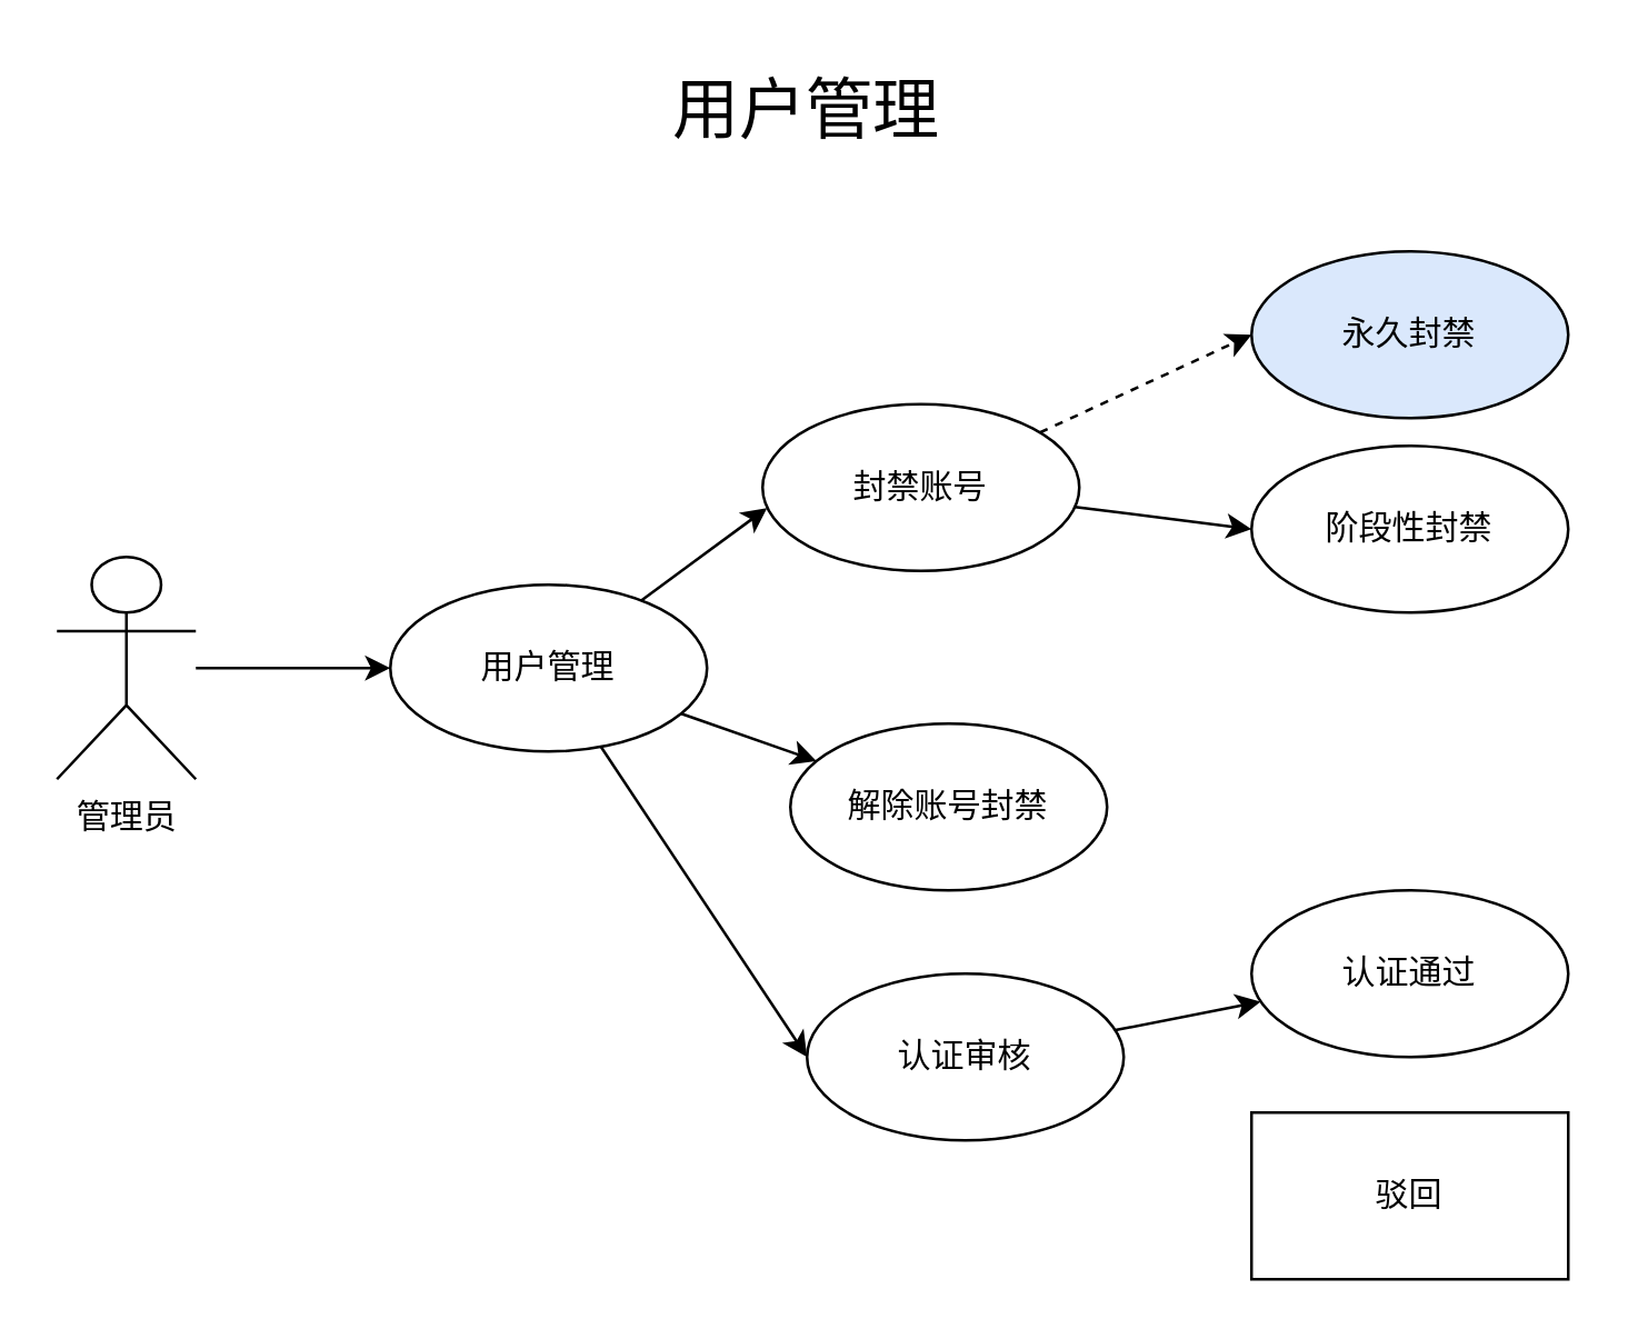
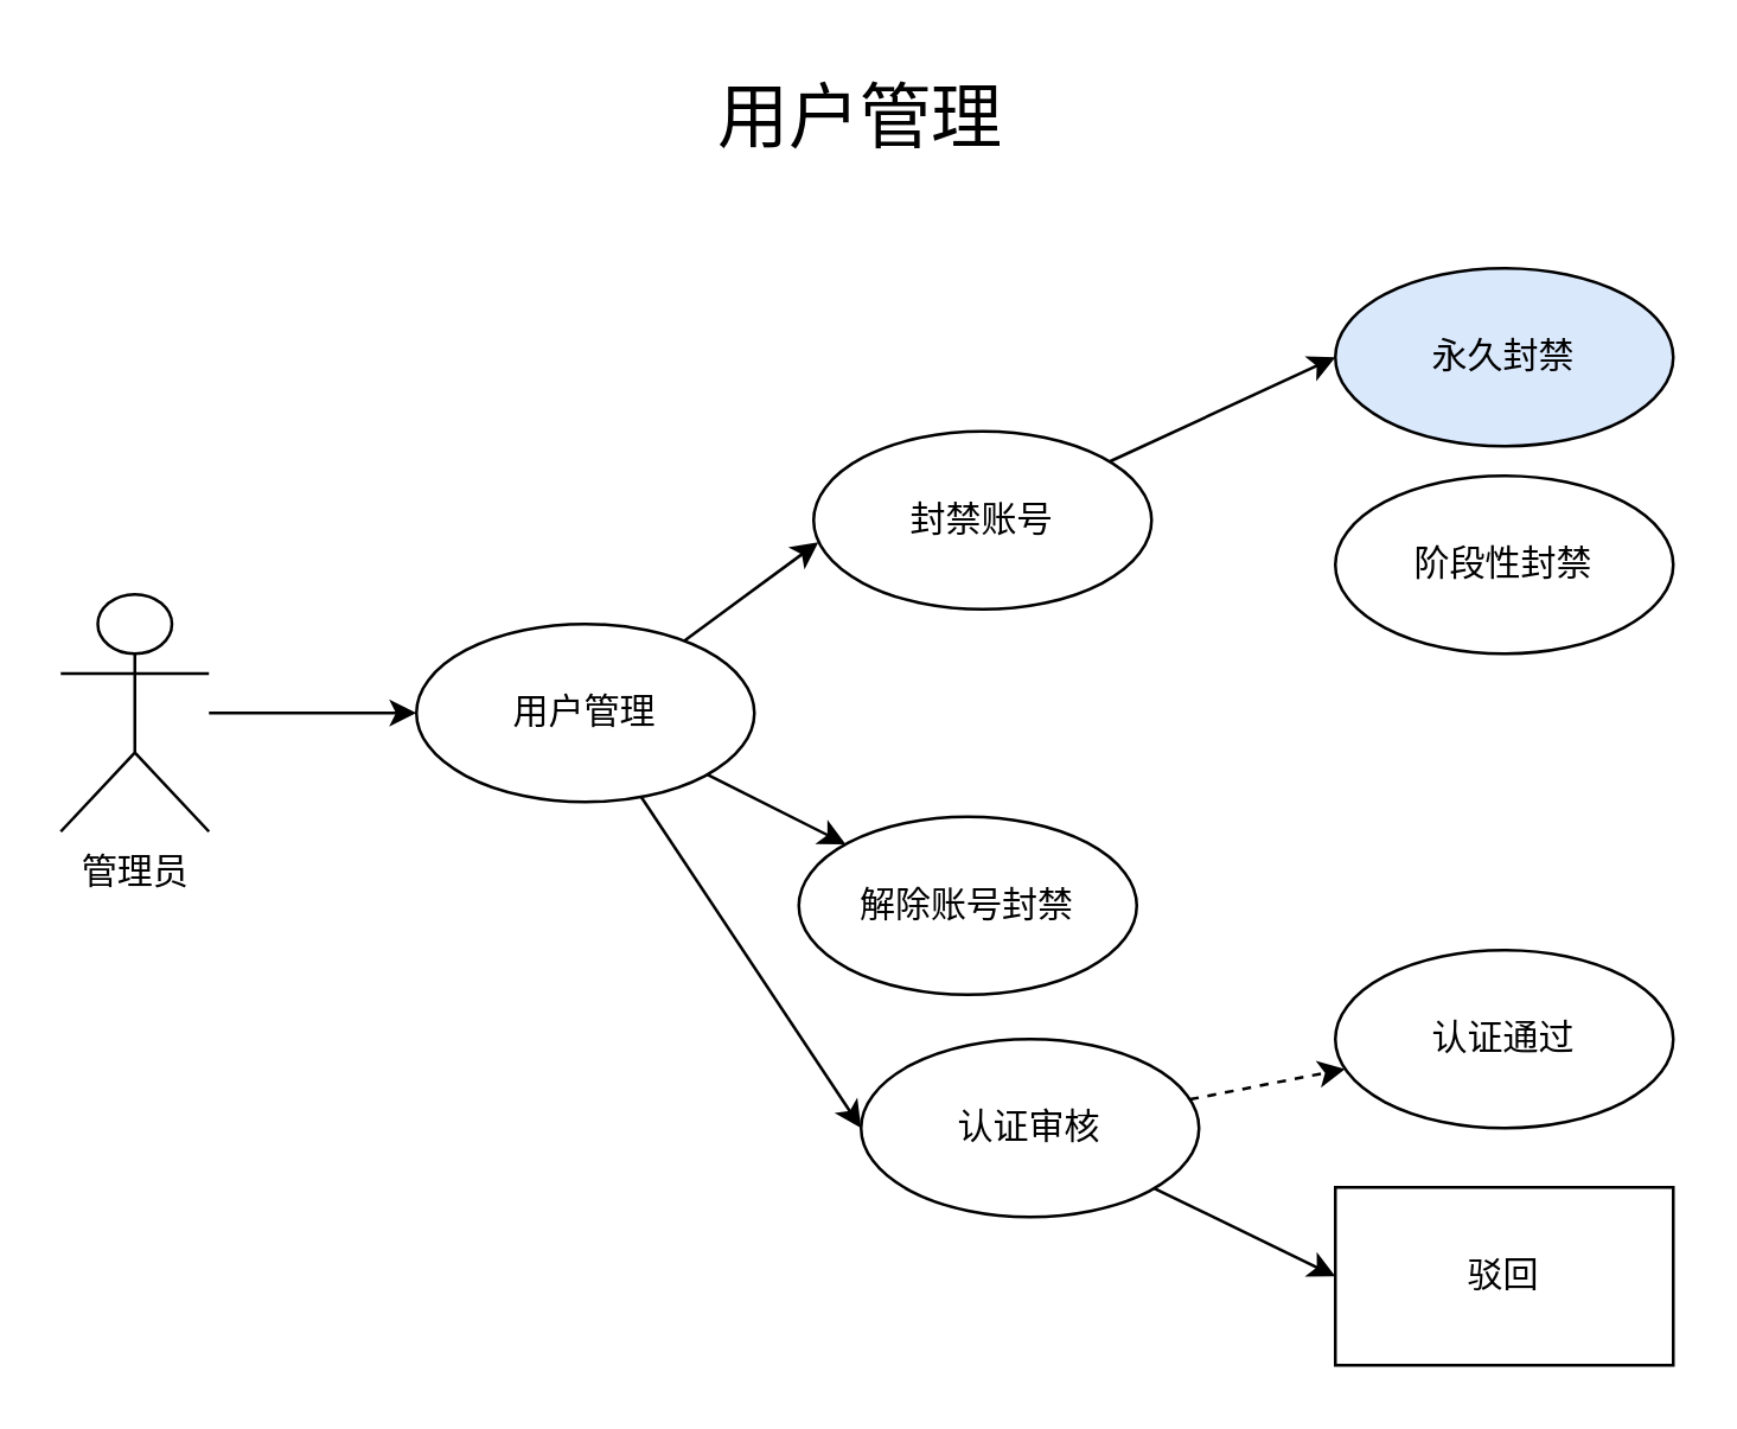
- <mxCell id="8" style="edgeStyle=none;rounded=0;orthogonalLoop=1;jettySize=auto;html=1;entryX=0;entryY=0.5;entryDx=0;entryDy=0;dashed=1;" parent="1" source="10" target="11" edge="1"><mxGeometry relative="1" as="geometry" /></mxCell>
+ <mxCell id="8" style="edgeStyle=none;rounded=0;orthogonalLoop=1;jettySize=auto;html=1;entryX=0;entryY=0.5;entryDx=0;entryDy=0;" parent="1" source="10" target="11" edge="1"><mxGeometry relative="1" as="geometry" /></mxCell>
- <mxCell id="9" style="edgeStyle=none;rounded=0;orthogonalLoop=1;jettySize=auto;html=1;entryX=0;entryY=0.5;entryDx=0;entryDy=0;" parent="1" source="10" target="12" edge="1"><mxGeometry relative="1" as="geometry" /></mxCell>
- <mxCell id="13" value="解除账号封禁" style="ellipse;whiteSpace=wrap;html=1;" parent="1" vertex="1"><mxGeometry x="284" y="260" width="114" height="60" as="geometry" /></mxCell>
+ <mxCell id="13" value="解除账号封禁" style="ellipse;whiteSpace=wrap;html=1;" parent="1" vertex="1"><mxGeometry x="269" y="275" width="114" height="60" as="geometry" /></mxCell>
- <mxCell id="15" value="" style="edgeStyle=none;rounded=0;orthogonalLoop=1;jettySize=auto;html=1;" edge="1" parent="1" source="17" target="18"><mxGeometry relative="1" as="geometry" /></mxCell>
+ <mxCell id="15" value="" style="edgeStyle=none;rounded=0;orthogonalLoop=1;jettySize=auto;html=1;dashed=1;" edge="1" parent="1" source="17" target="18"><mxGeometry relative="1" as="geometry" /></mxCell>
+ <mxCell id="16" style="edgeStyle=none;rounded=0;orthogonalLoop=1;jettySize=auto;html=1;entryX=0;entryY=0.5;entryDx=0;entryDy=0;" edge="1" parent="1" source="17" target="19"><mxGeometry relative="1" as="geometry" /></mxCell>
